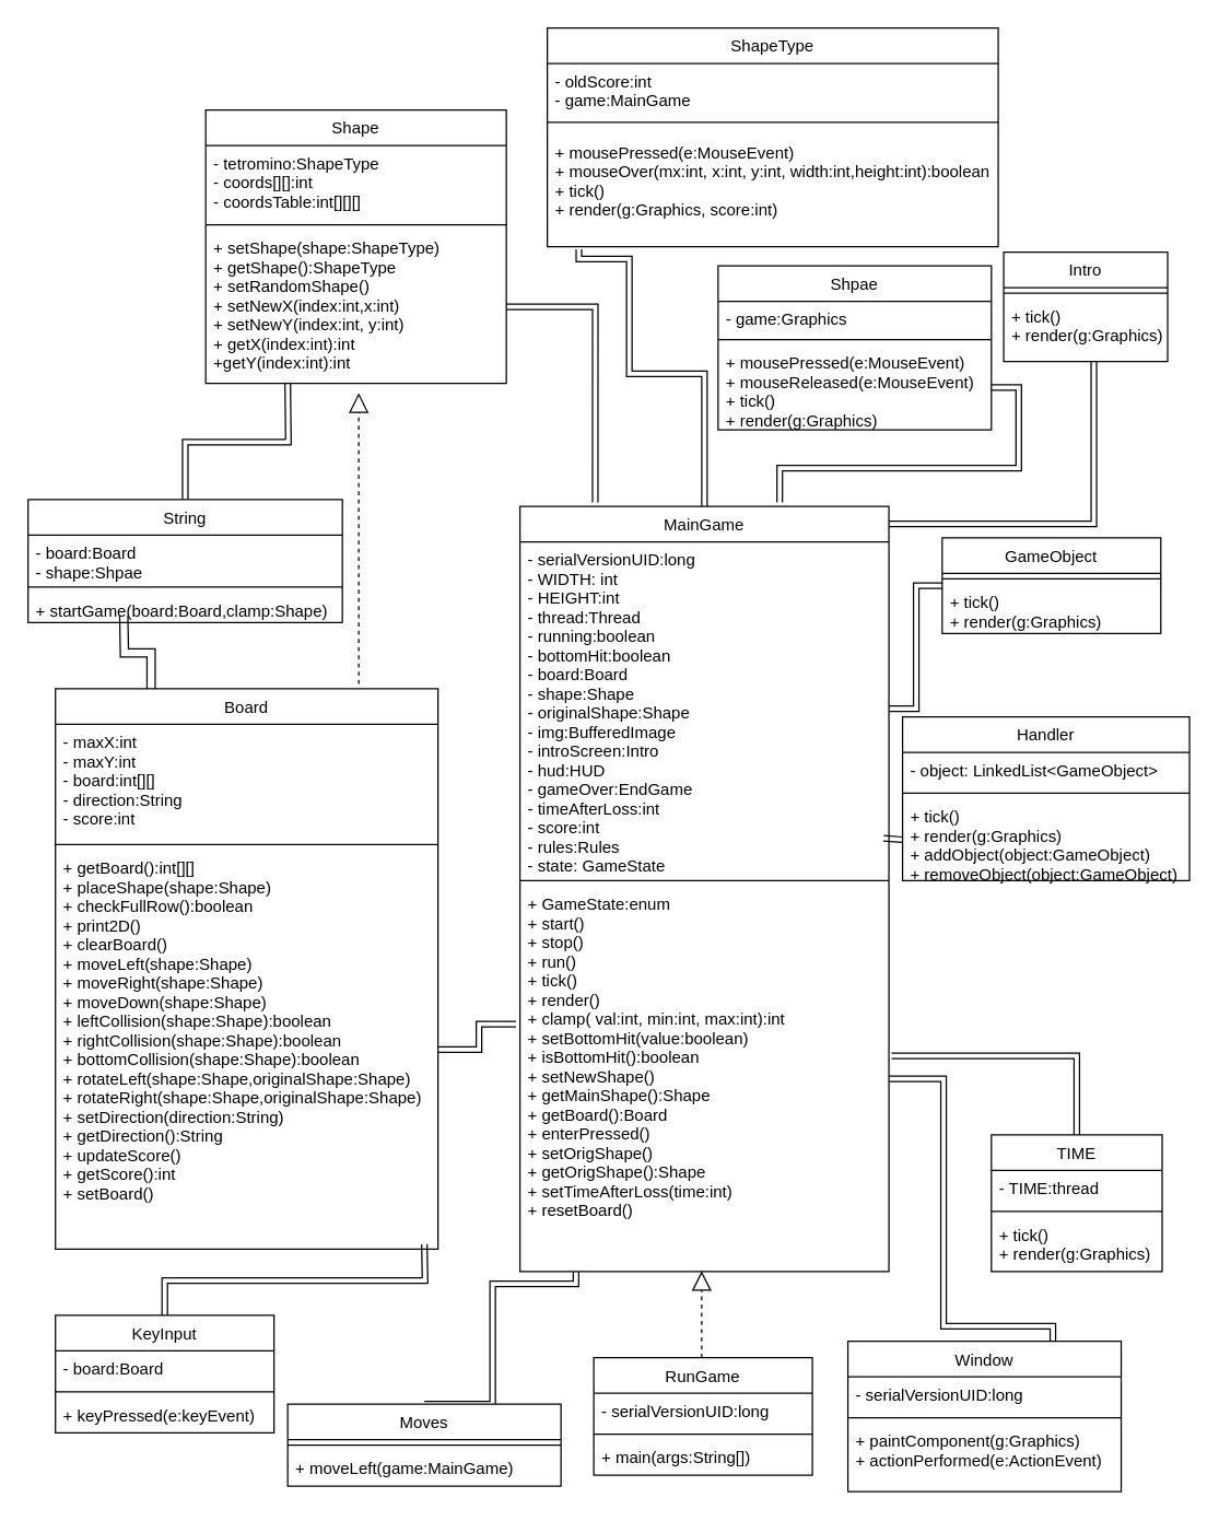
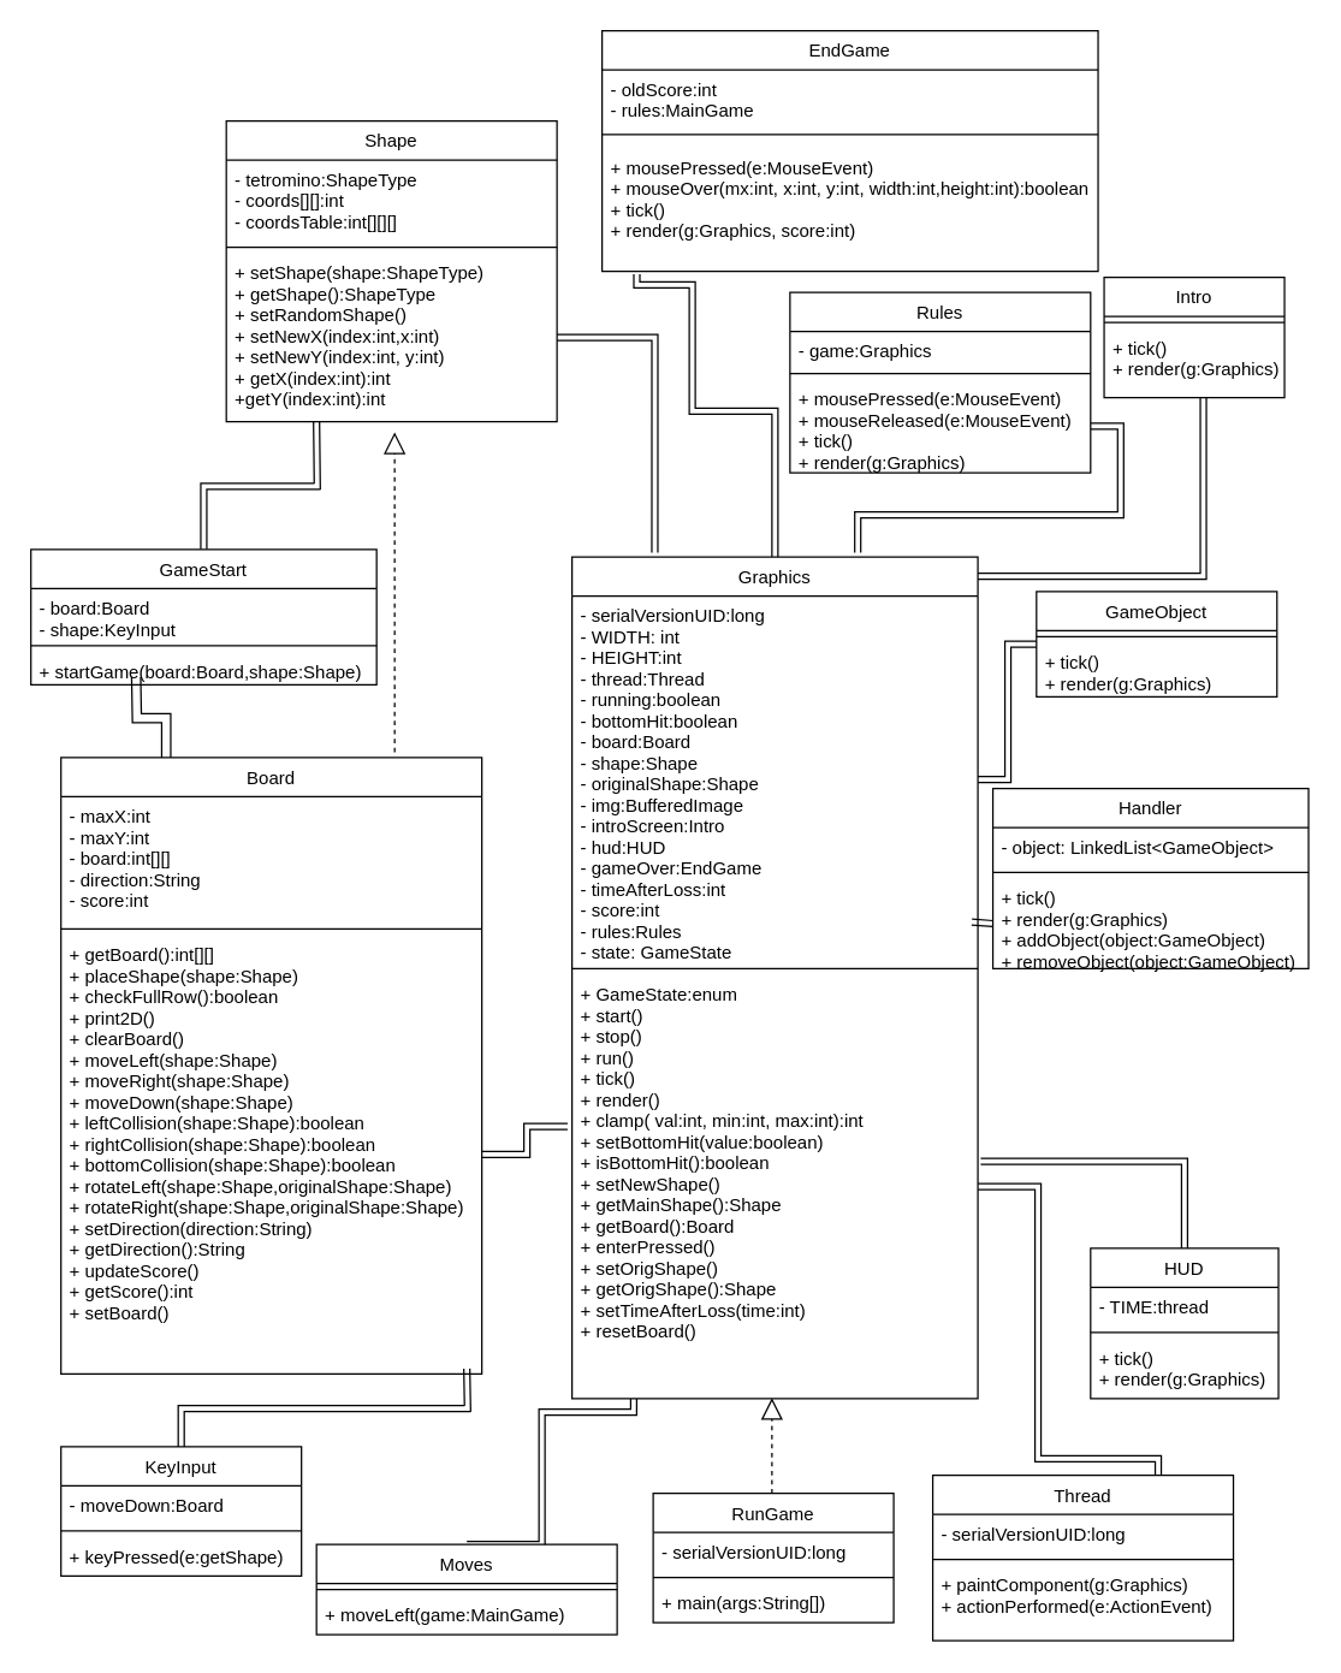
- <mxCell id="59" value="ShapeType" style="swimlane;fontStyle=0;align=center;verticalAlign=top;childLayout=stackLayout;horizontal=1;startSize=26;horizontalStack=0;resizeParent=1;resizeParentMax=0;resizeLast=0;collapsible=1;marginBottom=0;" vertex="1" parent="1"><mxGeometry x="400" y="20" width="330" height="160" as="geometry" /></mxCell>
+ <mxCell id="59" value="EndGame" style="swimlane;fontStyle=0;align=center;verticalAlign=top;childLayout=stackLayout;horizontal=1;startSize=26;horizontalStack=0;resizeParent=1;resizeParentMax=0;resizeLast=0;collapsible=1;marginBottom=0;" vertex="1" parent="1"><mxGeometry x="400" y="20" width="330" height="160" as="geometry" /></mxCell>
- <mxCell id="60" value="- oldScore:int&#10;- game:MainGame&#10;" style="text;strokeColor=none;fillColor=none;align=left;verticalAlign=top;spacingLeft=4;spacingRight=4;overflow=hidden;rotatable=0;points=[[0,0.5],[1,0.5]];portConstraint=eastwest;" vertex="1" parent="59"><mxGeometry y="26" width="330" height="34" as="geometry" /></mxCell>
+ <mxCell id="60" value="- oldScore:int&#10;- rules:MainGame&#10;" style="text;strokeColor=none;fillColor=none;align=left;verticalAlign=top;spacingLeft=4;spacingRight=4;overflow=hidden;rotatable=0;points=[[0,0.5],[1,0.5]];portConstraint=eastwest;" vertex="1" parent="59"><mxGeometry y="26" width="330" height="34" as="geometry" /></mxCell>
- <mxCell id="51" value="Shpae" style="swimlane;fontStyle=0;align=center;verticalAlign=top;childLayout=stackLayout;horizontal=1;startSize=26;horizontalStack=0;resizeParent=1;resizeParentMax=0;resizeLast=0;collapsible=1;marginBottom=0;" vertex="1" parent="1"><mxGeometry x="525" y="194" width="200" height="120" as="geometry" /></mxCell>
+ <mxCell id="51" value="Rules" style="swimlane;fontStyle=0;align=center;verticalAlign=top;childLayout=stackLayout;horizontal=1;startSize=26;horizontalStack=0;resizeParent=1;resizeParentMax=0;resizeLast=0;collapsible=1;marginBottom=0;" vertex="1" parent="1"><mxGeometry x="525" y="194" width="200" height="120" as="geometry" /></mxCell>
- <mxCell id="3" value="String" style="swimlane;fontStyle=0;align=center;verticalAlign=top;childLayout=stackLayout;horizontal=1;startSize=26;horizontalStack=0;resizeParent=1;resizeParentMax=0;resizeLast=0;collapsible=1;marginBottom=0;" parent="1" vertex="1"><mxGeometry y="365" width="230" height="90" as="geometry" x="20" /></mxCell>
+ <mxCell id="3" value="GameStart" style="swimlane;fontStyle=0;align=center;verticalAlign=top;childLayout=stackLayout;horizontal=1;startSize=26;horizontalStack=0;resizeParent=1;resizeParentMax=0;resizeLast=0;collapsible=1;marginBottom=0;" parent="1" vertex="1"><mxGeometry y="365" width="230" height="90" as="geometry" x="20" /></mxCell>
- <mxCell id="39" value="MainGame" style="swimlane;fontStyle=0;align=center;verticalAlign=top;childLayout=stackLayout;horizontal=1;startSize=26;horizontalStack=0;resizeParent=1;resizeParentMax=0;resizeLast=0;collapsible=1;marginBottom=0;" vertex="1" parent="1"><mxGeometry x="380" y="370" width="270" height="560" as="geometry" /></mxCell>
+ <mxCell id="39" value="Graphics" style="swimlane;fontStyle=0;align=center;verticalAlign=top;childLayout=stackLayout;horizontal=1;startSize=26;horizontalStack=0;resizeParent=1;resizeParentMax=0;resizeLast=0;collapsible=1;marginBottom=0;" vertex="1" parent="1"><mxGeometry x="380" y="370" width="270" height="560" as="geometry" /></mxCell>
- <mxCell id="4" value="- board:Board&#10;- shape:Shpae&#10;" style="text;strokeColor=none;fillColor=none;align=left;verticalAlign=top;spacingLeft=4;spacingRight=4;overflow=hidden;rotatable=0;points=[[0,0.5],[1,0.5]];portConstraint=eastwest;" parent="3" vertex="1"><mxGeometry y="26" width="230" height="34" as="geometry" /></mxCell>
+ <mxCell id="4" value="- board:Board&#10;- shape:KeyInput&#10;" style="text;strokeColor=none;fillColor=none;align=left;verticalAlign=top;spacingLeft=4;spacingRight=4;overflow=hidden;rotatable=0;points=[[0,0.5],[1,0.5]];portConstraint=eastwest;" parent="3" vertex="1"><mxGeometry y="26" width="230" height="34" as="geometry" /></mxCell>
- <mxCell id="6" value="+ startGame(board:Board,clamp:Shape)" style="text;strokeColor=none;fillColor=none;align=left;verticalAlign=top;spacingLeft=4;spacingRight=4;overflow=hidden;rotatable=0;points=[[0,0.5],[1,0.5]];portConstraint=eastwest;" parent="3" vertex="1"><mxGeometry y="68" width="230" height="22" as="geometry" /></mxCell>
+ <mxCell id="6" value="+ startGame(board:Board,shape:Shape)" style="text;strokeColor=none;fillColor=none;align=left;verticalAlign=top;spacingLeft=4;spacingRight=4;overflow=hidden;rotatable=0;points=[[0,0.5],[1,0.5]];portConstraint=eastwest;" parent="3" vertex="1"><mxGeometry y="68" width="230" height="22" as="geometry" /></mxCell>
- <mxCell id="18" value="TIME" style="swimlane;fontStyle=0;align=center;verticalAlign=top;childLayout=stackLayout;horizontal=1;startSize=26;horizontalStack=0;resizeParent=1;resizeParentMax=0;resizeLast=0;collapsible=1;marginBottom=0;" parent="1" vertex="1"><mxGeometry x="725" y="830" width="125" height="100" as="geometry" /></mxCell>
+ <mxCell id="18" value="HUD" style="swimlane;fontStyle=0;align=center;verticalAlign=top;childLayout=stackLayout;horizontal=1;startSize=26;horizontalStack=0;resizeParent=1;resizeParentMax=0;resizeLast=0;collapsible=1;marginBottom=0;" parent="1" vertex="1"><mxGeometry x="725" y="830" width="125" height="100" as="geometry" /></mxCell>
- <mxCell id="43" value="Window" style="swimlane;fontStyle=0;align=center;verticalAlign=top;childLayout=stackLayout;horizontal=1;startSize=26;horizontalStack=0;resizeParent=1;resizeParentMax=0;resizeLast=0;collapsible=1;marginBottom=0;" vertex="1" parent="1"><mxGeometry x="620" y="981" width="200" height="110" as="geometry" /></mxCell>
+ <mxCell id="43" value="Thread" style="swimlane;fontStyle=0;align=center;verticalAlign=top;childLayout=stackLayout;horizontal=1;startSize=26;horizontalStack=0;resizeParent=1;resizeParentMax=0;resizeLast=0;collapsible=1;marginBottom=0;" vertex="1" parent="1"><mxGeometry x="620" y="981" width="200" height="110" as="geometry" /></mxCell>
- <mxCell id="10" value="- board:Board" style="text;strokeColor=none;fillColor=none;align=left;verticalAlign=top;spacingLeft=4;spacingRight=4;overflow=hidden;rotatable=0;points=[[0,0.5],[1,0.5]];portConstraint=eastwest;" parent="9" vertex="1"><mxGeometry y="26" width="160" height="26" as="geometry" /></mxCell>
+ <mxCell id="10" value="- moveDown:Board" style="text;strokeColor=none;fillColor=none;align=left;verticalAlign=top;spacingLeft=4;spacingRight=4;overflow=hidden;rotatable=0;points=[[0,0.5],[1,0.5]];portConstraint=eastwest;" parent="9" vertex="1"><mxGeometry y="26" width="160" height="26" as="geometry" /></mxCell>
- <mxCell id="12" value="+ keyPressed(e:keyEvent)" style="text;strokeColor=none;fillColor=none;align=left;verticalAlign=top;spacingLeft=4;spacingRight=4;overflow=hidden;rotatable=0;points=[[0,0.5],[1,0.5]];portConstraint=eastwest;" parent="9" vertex="1"><mxGeometry y="60" width="160" height="26" as="geometry" /></mxCell>
+ <mxCell id="12" value="+ keyPressed(e:getShape)" style="text;strokeColor=none;fillColor=none;align=left;verticalAlign=top;spacingLeft=4;spacingRight=4;overflow=hidden;rotatable=0;points=[[0,0.5],[1,0.5]];portConstraint=eastwest;" parent="9" vertex="1"><mxGeometry y="60" width="160" height="26" as="geometry" /></mxCell>
